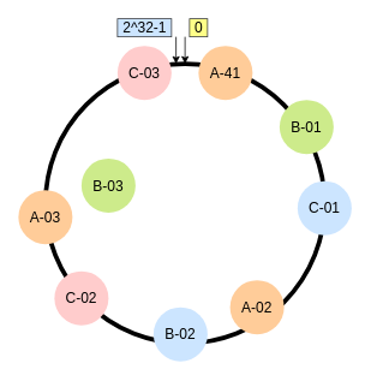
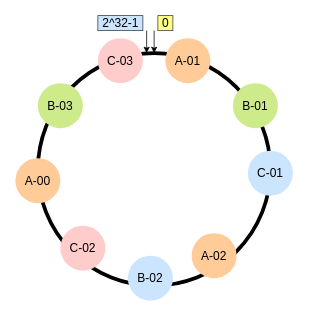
- <mxCell id="7" value="A-41" style="ellipse;whiteSpace=wrap;html=1;aspect=fixed;fontSize=16;strokeWidth=5;fillColor=#ffcc99;strokeColor=none;" vertex="1" parent="1"><mxGeometry x="220" y="50" width="60" height="60" as="geometry" /></mxCell>
+ <mxCell id="7" value="A-01" style="ellipse;whiteSpace=wrap;html=1;aspect=fixed;fontSize=16;strokeWidth=5;fillColor=#ffcc99;strokeColor=none;" vertex="1" parent="1"><mxGeometry x="220" y="50" width="60" height="60" as="geometry" /></mxCell>
- <mxCell id="14" value="B-03" style="ellipse;whiteSpace=wrap;html=1;aspect=fixed;fontSize=16;strokeWidth=5;fillColor=#cdeb8b;strokeColor=none;" vertex="1" parent="1"><mxGeometry x="90" y="175" width="60" height="60" as="geometry" /></mxCell>
+ <mxCell id="14" value="B-03" style="ellipse;whiteSpace=wrap;html=1;aspect=fixed;fontSize=16;strokeWidth=5;fillColor=#cdeb8b;strokeColor=none;" vertex="1" parent="1"><mxGeometry x="50" y="110" width="60" height="60" as="geometry" /></mxCell>
- <mxCell id="13" value="A-03" style="ellipse;whiteSpace=wrap;html=1;aspect=fixed;fontSize=16;strokeWidth=5;fillColor=#ffcc99;strokeColor=none;" vertex="1" parent="1"><mxGeometry x="20" y="210" width="60" height="60" as="geometry" /></mxCell>
+ <mxCell id="13" value="A-00" style="ellipse;whiteSpace=wrap;html=1;aspect=fixed;fontSize=16;strokeWidth=5;fillColor=#ffcc99;strokeColor=none;" vertex="1" parent="1"><mxGeometry x="20" y="210" width="60" height="60" as="geometry" /></mxCell>
- <mxCell id="12" value="C-02" style="ellipse;whiteSpace=wrap;html=1;aspect=fixed;fontSize=16;strokeWidth=5;fillColor=#ffcccc;strokeColor=none;" vertex="1" parent="1"><mxGeometry x="60" y="300" width="60" height="60" as="geometry" /></mxCell>
+ <mxCell id="12" value="C-02" style="ellipse;whiteSpace=wrap;html=1;aspect=fixed;fontSize=16;strokeWidth=5;fillColor=#ffcccc;strokeColor=none;" vertex="1" parent="1"><mxGeometry x="80" y="300" width="60" height="60" as="geometry" /></mxCell>
